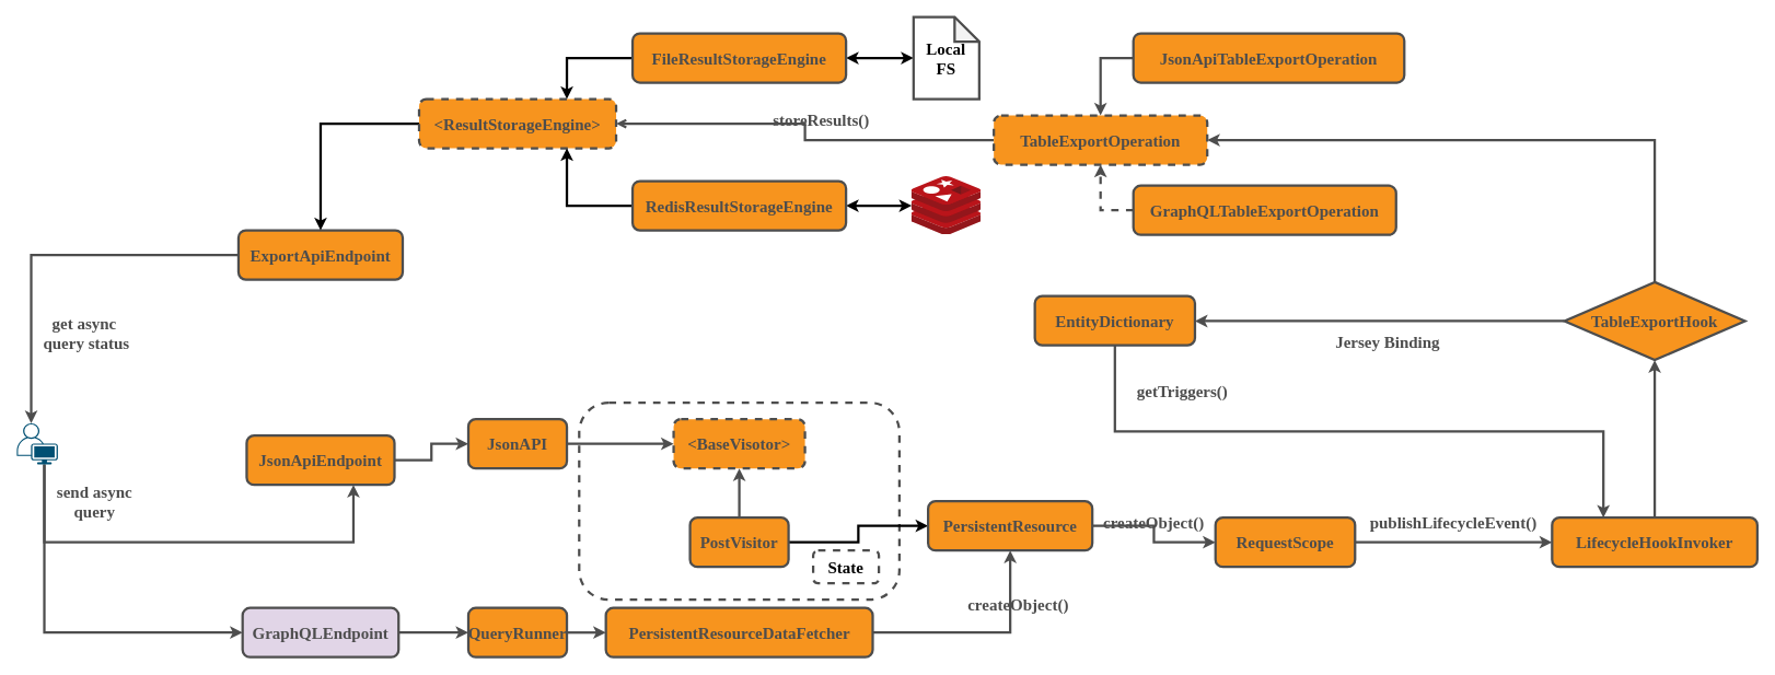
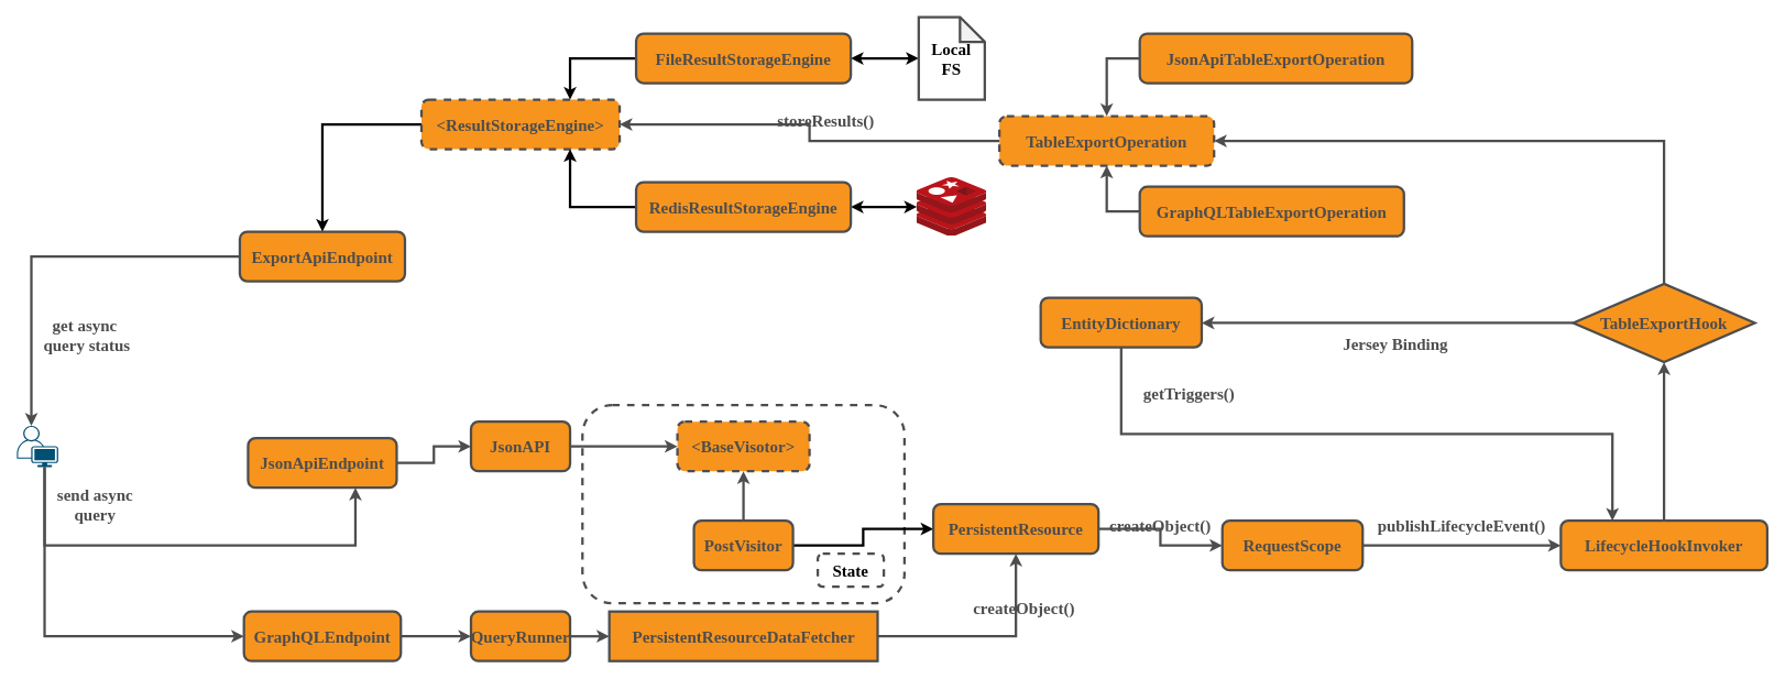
- <mxCell id="37" style="edgeStyle=orthogonalEdgeStyle;rounded=0;orthogonalLoop=1;jettySize=auto;html=1;exitX=0;exitY=0.5;exitDx=0;exitDy=0;entryX=1;entryY=0.5;entryDx=0;entryDy=0;strokeWidth=3;strokeColor=#4D4D4D;fontFamily=Ubuntu;fontSize=20;endArrow=open;" edge="1" parent="1" source="38" target="4"><mxGeometry relative="1" as="geometry" /></mxCell>
+ <mxCell id="37" style="edgeStyle=orthogonalEdgeStyle;rounded=0;orthogonalLoop=1;jettySize=auto;html=1;exitX=0;exitY=0.5;exitDx=0;exitDy=0;entryX=1;entryY=0.5;entryDx=0;entryDy=0;strokeWidth=3;strokeColor=#4D4D4D;fontFamily=Ubuntu;fontSize=20;" edge="1" parent="1" source="38" target="4"><mxGeometry relative="1" as="geometry" /></mxCell>
- <mxCell id="41" style="edgeStyle=orthogonalEdgeStyle;rounded=0;orthogonalLoop=1;jettySize=auto;html=1;exitX=0;exitY=0.5;exitDx=0;exitDy=0;entryX=0.5;entryY=1;entryDx=0;entryDy=0;strokeWidth=3;strokeColor=#4D4D4D;fontFamily=Ubuntu;fontSize=20;dashed=1;" edge="1" parent="1" source="42" target="38"><mxGeometry relative="1" as="geometry" /></mxCell>
+ <mxCell id="41" style="edgeStyle=orthogonalEdgeStyle;rounded=0;orthogonalLoop=1;jettySize=auto;html=1;exitX=0;exitY=0.5;exitDx=0;exitDy=0;entryX=0.5;entryY=1;entryDx=0;entryDy=0;strokeWidth=3;strokeColor=#4D4D4D;fontFamily=Ubuntu;fontSize=20;" edge="1" parent="1" source="42" target="38"><mxGeometry relative="1" as="geometry" /></mxCell>
- <mxCell id="46" value="&lt;div style=&quot;font-size: 20px;&quot;&gt;&lt;font color=&quot;#4d4d4d&quot; style=&quot;font-size: 20px;&quot;&gt;&lt;b style=&quot;font-size: 20px;&quot;&gt;GraphQLEndpoint&lt;/b&gt;&lt;/font&gt;&lt;/div&gt;" style="rounded=1;whiteSpace=wrap;html=1;strokeColor=#4D4D4D;strokeWidth=3;fillColor=#e1d5e7;fontFamily=Ubuntu;fontSize=20;" vertex="1" parent="1"><mxGeometry x="295" y="740" width="190" height="60" as="geometry" /></mxCell>
+ <mxCell id="46" value="&lt;div style=&quot;font-size: 20px;&quot;&gt;&lt;font color=&quot;#4d4d4d&quot; style=&quot;font-size: 20px;&quot;&gt;&lt;b style=&quot;font-size: 20px;&quot;&gt;GraphQLEndpoint&lt;/b&gt;&lt;/font&gt;&lt;/div&gt;" style="rounded=1;whiteSpace=wrap;html=1;strokeColor=#4D4D4D;strokeWidth=3;fillColor=#F7941E;fontFamily=Ubuntu;fontSize=20;" vertex="1" parent="1"><mxGeometry x="295" y="740" width="190" height="60" as="geometry" /></mxCell>
- <mxCell id="48" value="&lt;div style=&quot;font-size: 20px;&quot;&gt;&lt;font color=&quot;#4d4d4d&quot; style=&quot;font-size: 20px;&quot;&gt;&lt;b style=&quot;font-size: 20px;&quot;&gt;PersistentResourceDataFetcher&lt;/b&gt;&lt;/font&gt;&lt;/div&gt;" style="rounded=1;whiteSpace=wrap;html=1;strokeColor=#4D4D4D;strokeWidth=3;fillColor=#F7941E;fontFamily=Ubuntu;fontSize=20;" vertex="1" parent="1"><mxGeometry x="737.5" y="740" width="325" height="60" as="geometry" /></mxCell>
+ <mxCell id="48" value="&lt;div style=&quot;font-size: 20px;&quot;&gt;&lt;font color=&quot;#4d4d4d&quot; style=&quot;font-size: 20px;&quot;&gt;&lt;b style=&quot;font-size: 20px;&quot;&gt;PersistentResourceDataFetcher&lt;/b&gt;&lt;/font&gt;&lt;/div&gt;" style="whiteSpace=wrap;html=1;strokeColor=#4D4D4D;strokeWidth=3;fillColor=#F7941E;fontFamily=Ubuntu;fontSize=20;rounded=0;" vertex="1" parent="1"><mxGeometry x="737.5" y="740" width="325" height="60" as="geometry" /></mxCell>
